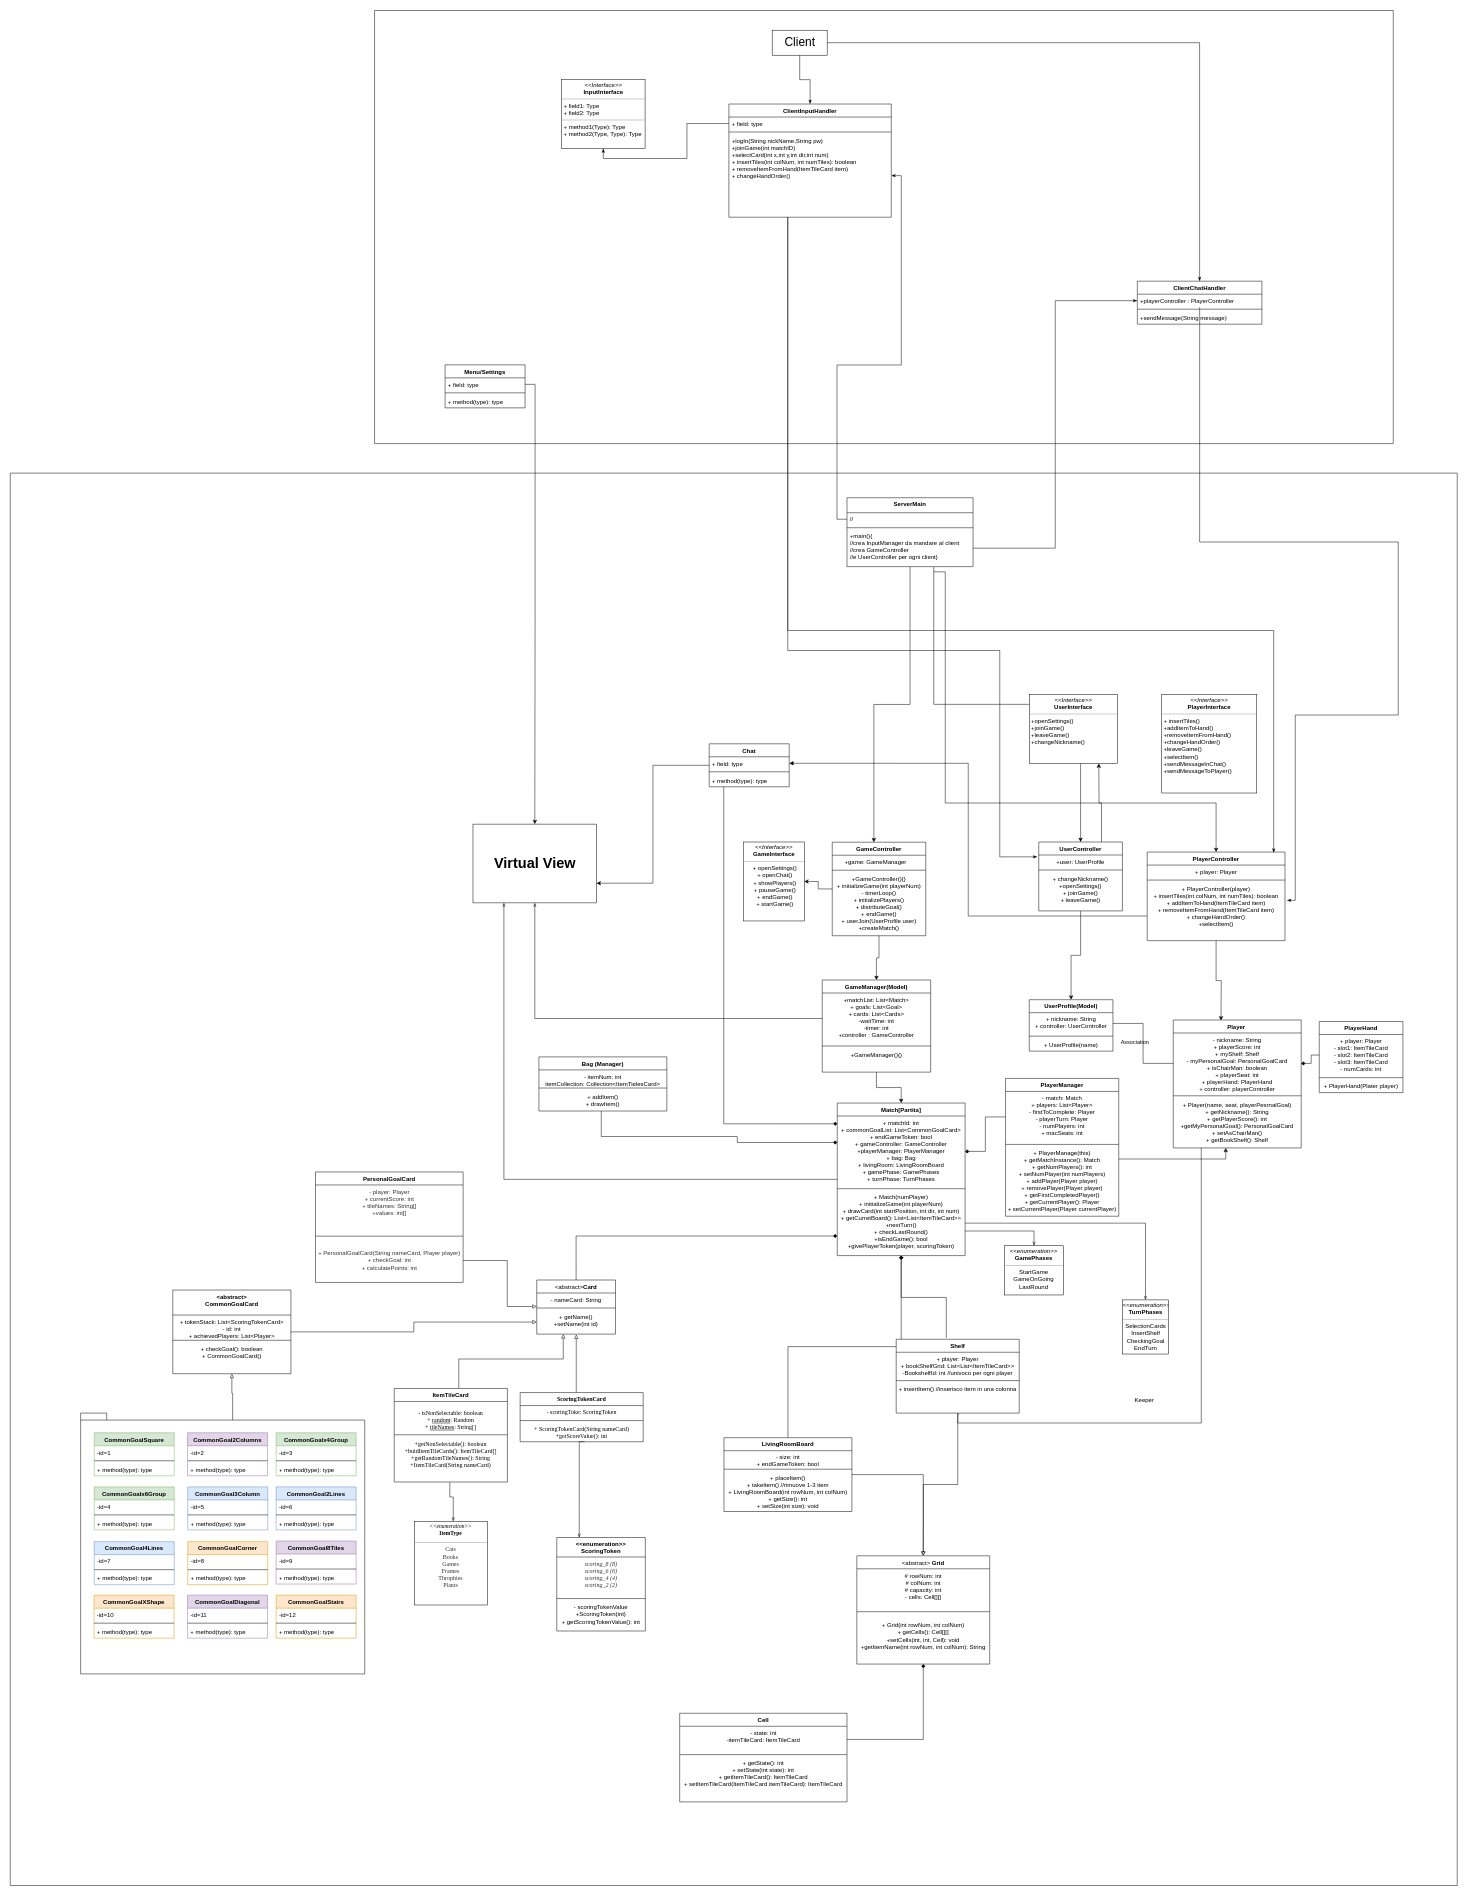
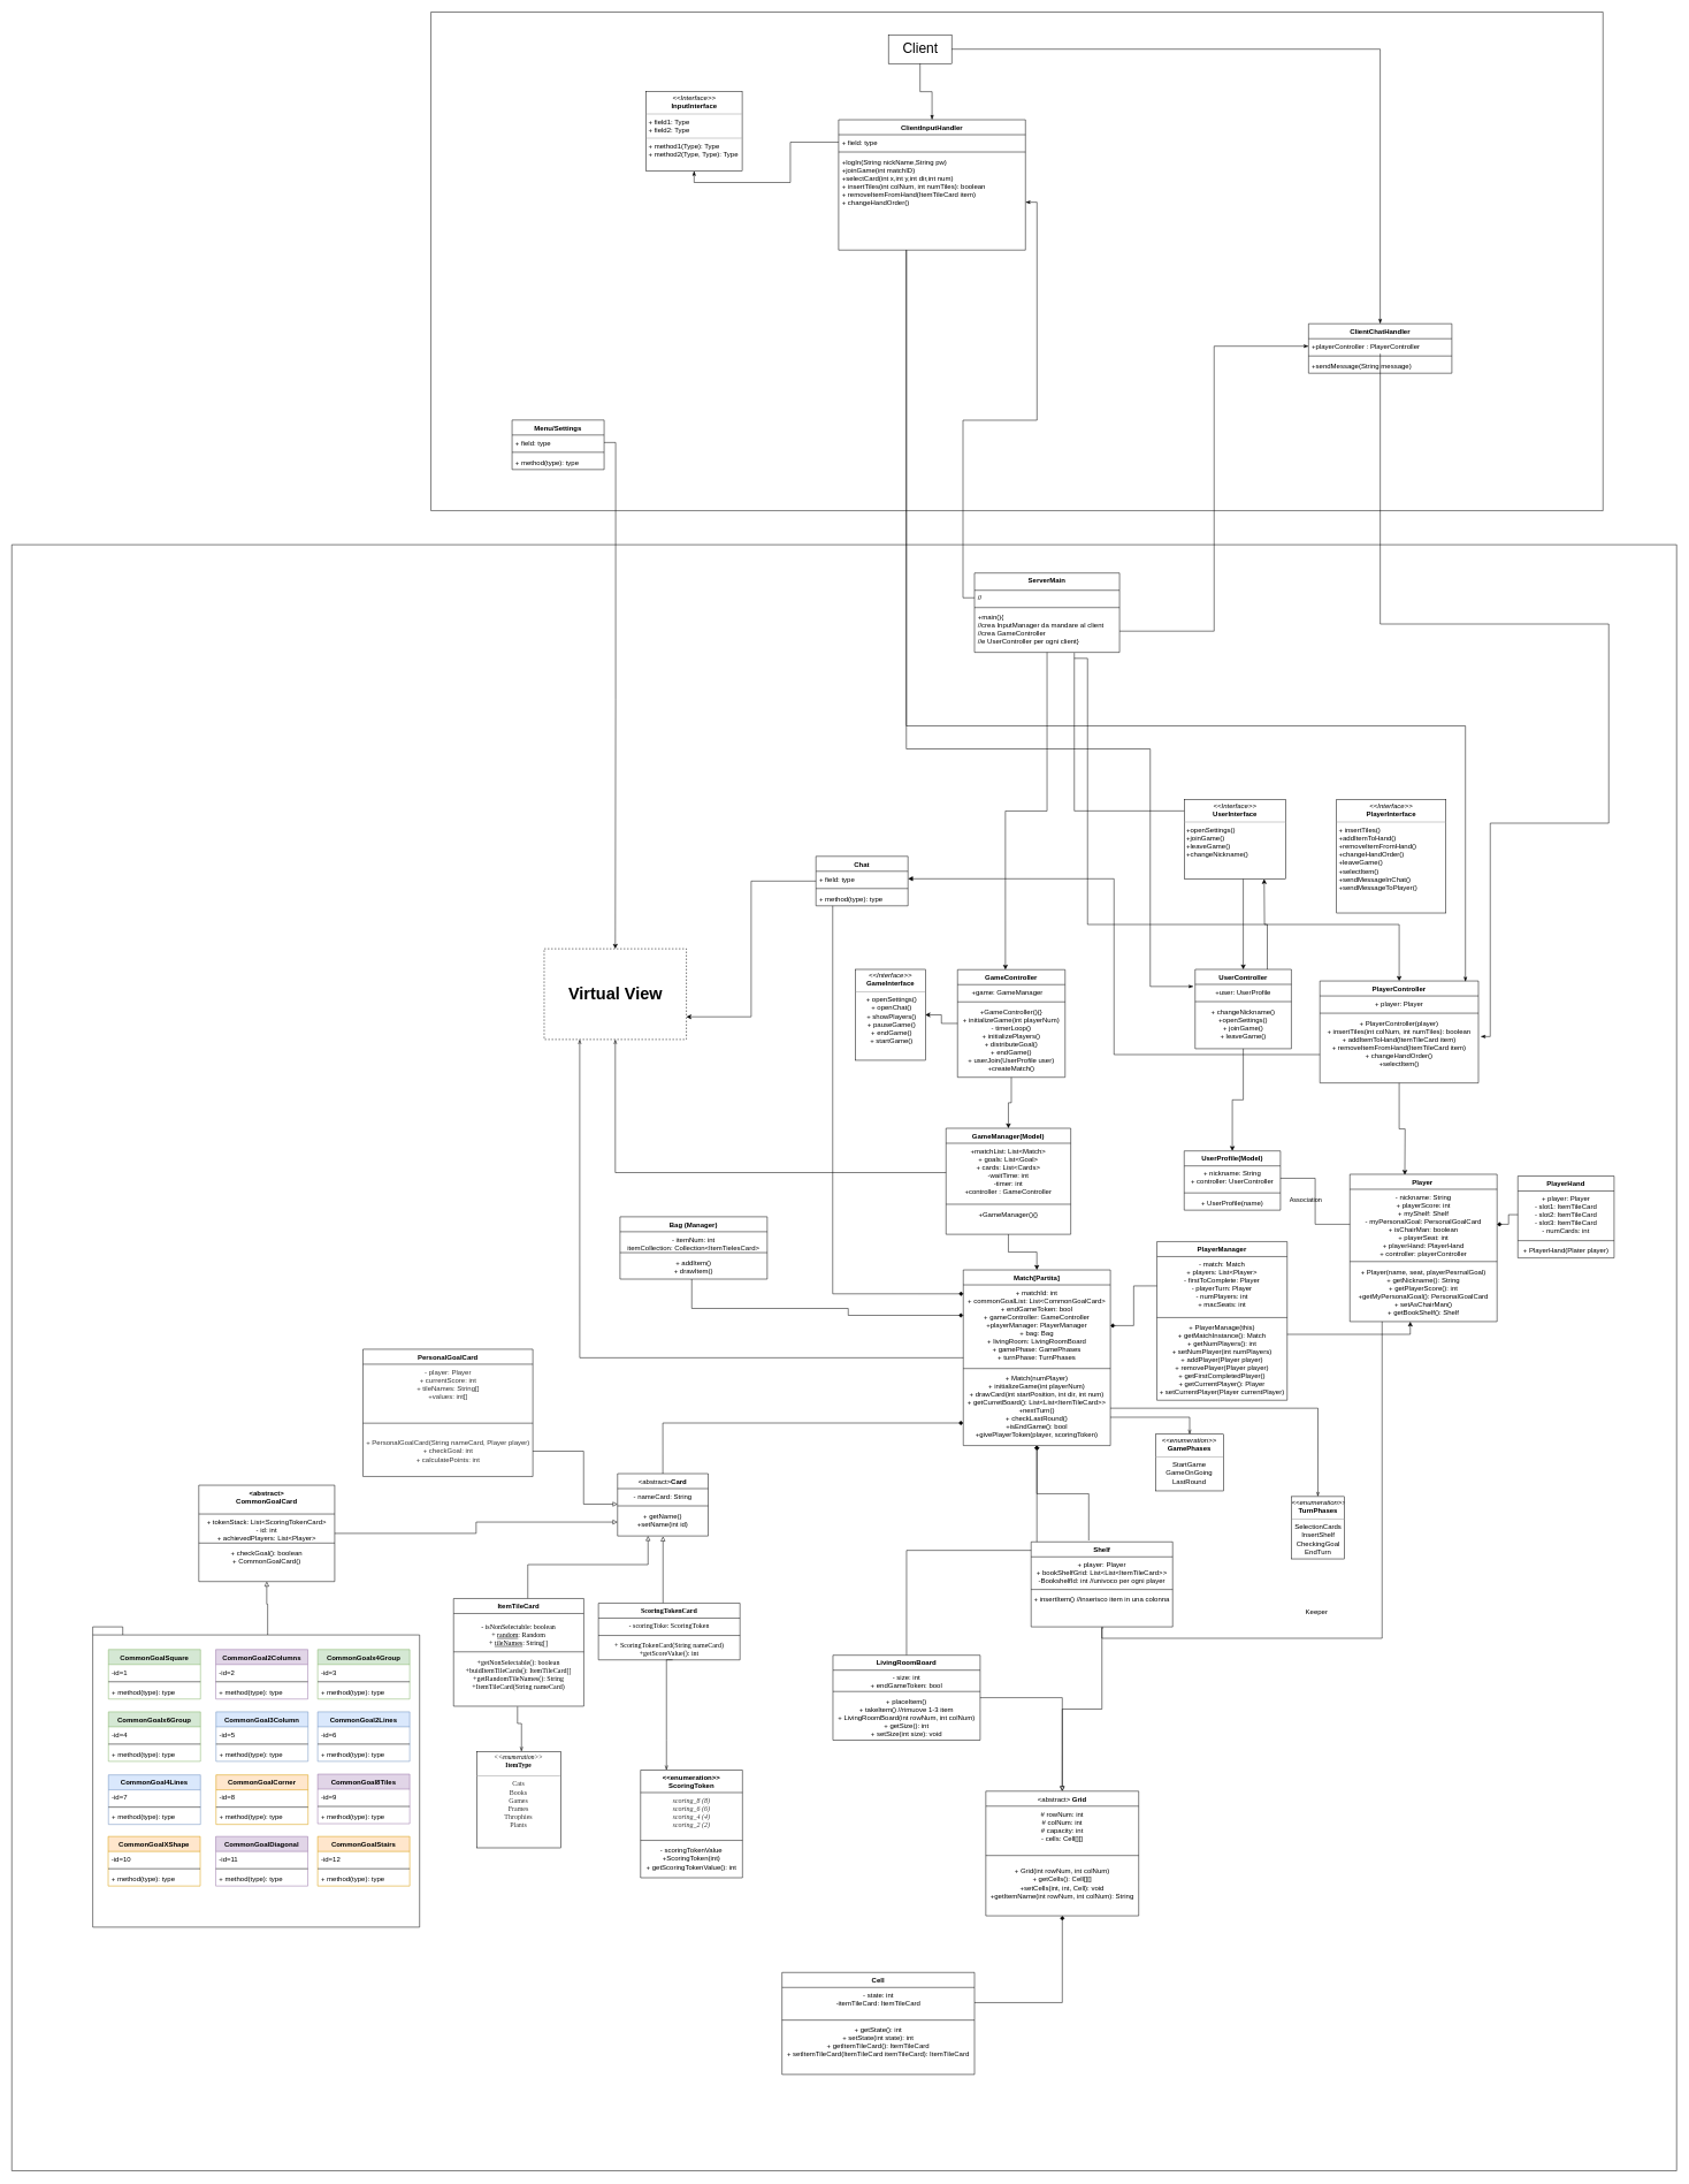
- <mxCell id="143" value="&lt;b&gt;&lt;font style=&quot;font-size: 29px;&quot;&gt;Virtual View&lt;/font&gt;&lt;/b&gt;" style="html=1;labelBackgroundColor=none;" parent="1" vertex="1"><mxGeometry x="945.46" y="1647.23" width="247.21" height="157.55" as="geometry" /></mxCell>
+ <mxCell id="143" value="&lt;b&gt;&lt;font style=&quot;font-size: 29px;&quot;&gt;Virtual View&lt;/font&gt;&lt;/b&gt;" style="html=1;labelBackgroundColor=none;dashed=1;" parent="1" vertex="1"><mxGeometry x="945.46" y="1647.23" width="247.21" height="157.55" as="geometry" /></mxCell>
